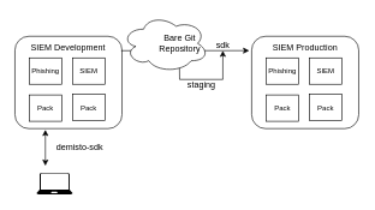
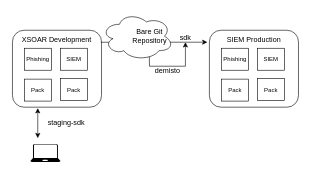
- <mxCell id="3" value="SIEM Development" style="text;html=1;strokeColor=none;fillColor=none;align=center;verticalAlign=middle;whiteSpace=wrap;rounded=0;" vertex="1" parent="1"><mxGeometry x="33.44" y="60" width="121.73" height="11.33" as="geometry" /></mxCell>
+ <mxCell id="3" value="XSOAR Development" style="text;html=1;strokeColor=none;fillColor=none;align=center;verticalAlign=middle;whiteSpace=wrap;rounded=0;" vertex="1" parent="1"><mxGeometry x="33.44" y="60" width="121.73" height="11.33" as="geometry" /></mxCell>
- <mxCell id="21" value="staging" style="text;html=1;strokeColor=none;fillColor=none;align=center;verticalAlign=middle;whiteSpace=wrap;rounded=0;" vertex="1" parent="1"><mxGeometry x="258.61" y="116.67" width="40" height="3.33" as="geometry" /></mxCell>
+ <mxCell id="21" value="demisto" style="text;html=1;strokeColor=none;fillColor=none;align=center;verticalAlign=middle;whiteSpace=wrap;rounded=0;" vertex="1" parent="1"><mxGeometry x="258.61" y="116.67" width="40" height="3.33" as="geometry" /></mxCell>
- <mxCell id="24" value="demisto-sdk&lt;br&gt;" style="text;html=1;strokeColor=none;fillColor=none;align=center;verticalAlign=middle;whiteSpace=wrap;rounded=0;" vertex="1" parent="1"><mxGeometry x="65.17" y="190" width="90" height="30" as="geometry" /></mxCell>
+ <mxCell id="24" value="staging-sdk&lt;br&gt;" style="text;html=1;strokeColor=none;fillColor=none;align=center;verticalAlign=middle;whiteSpace=wrap;rounded=0;" vertex="1" parent="1"><mxGeometry x="65.17" y="190" width="90" height="30" as="geometry" /></mxCell>
